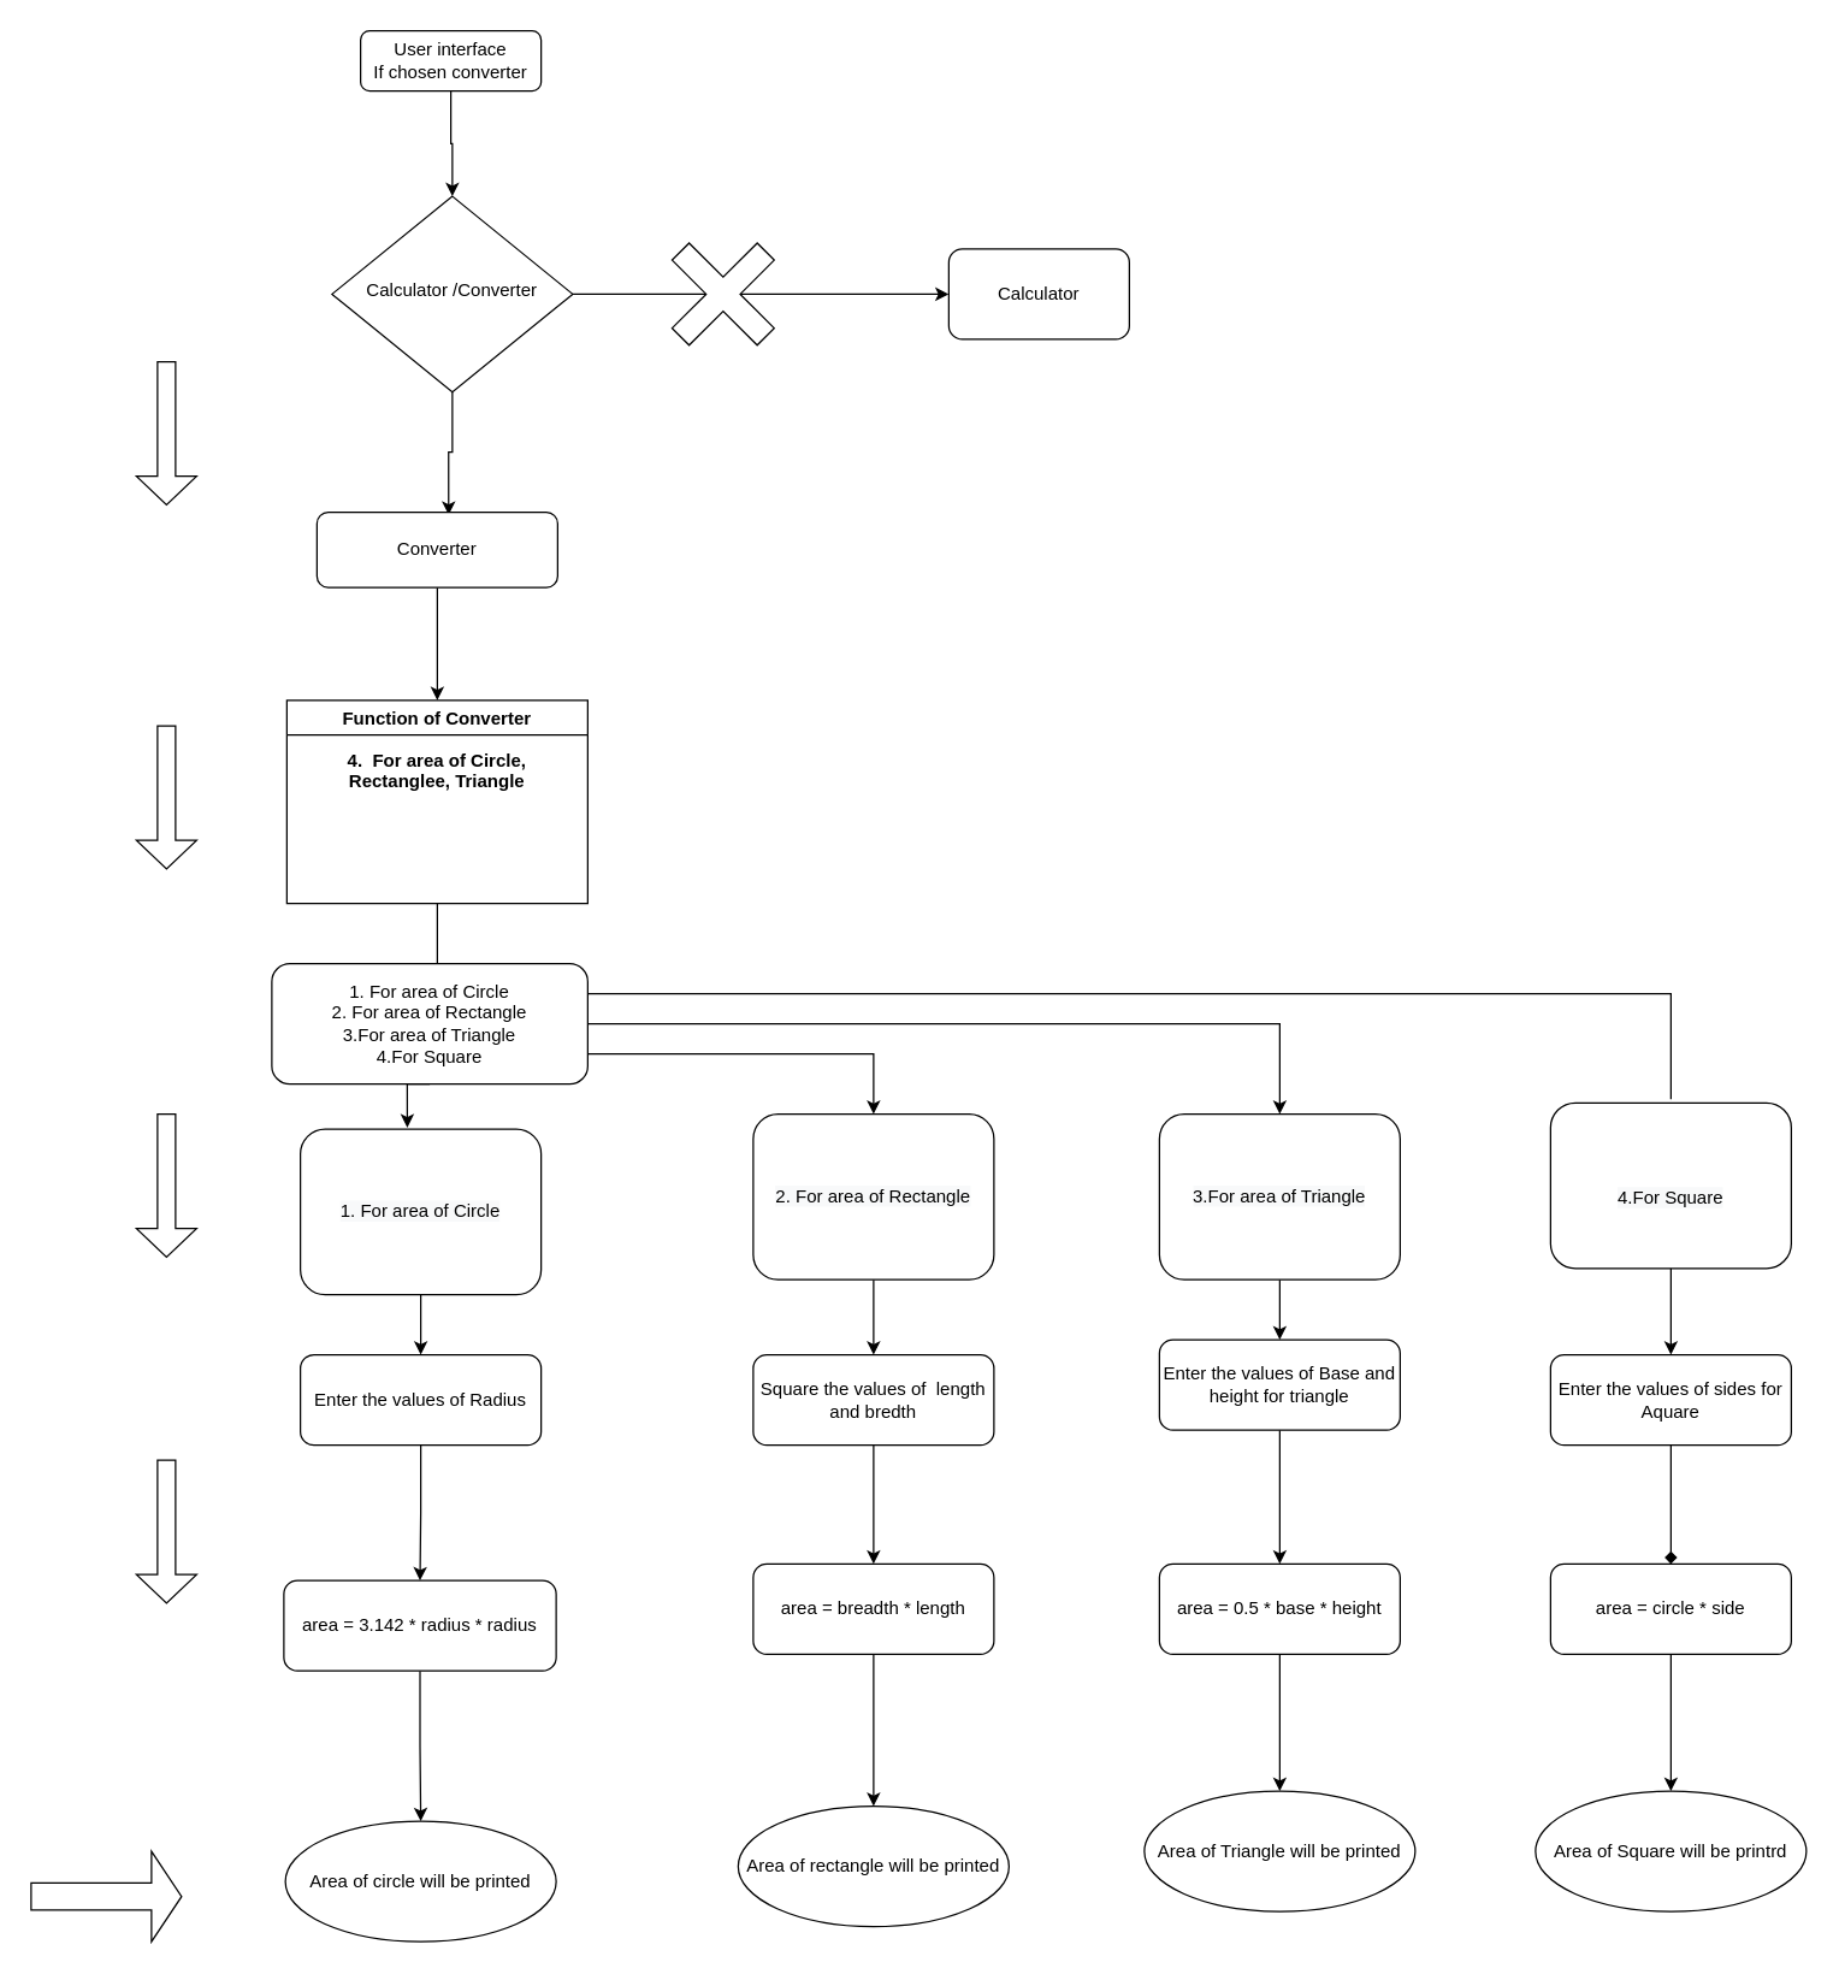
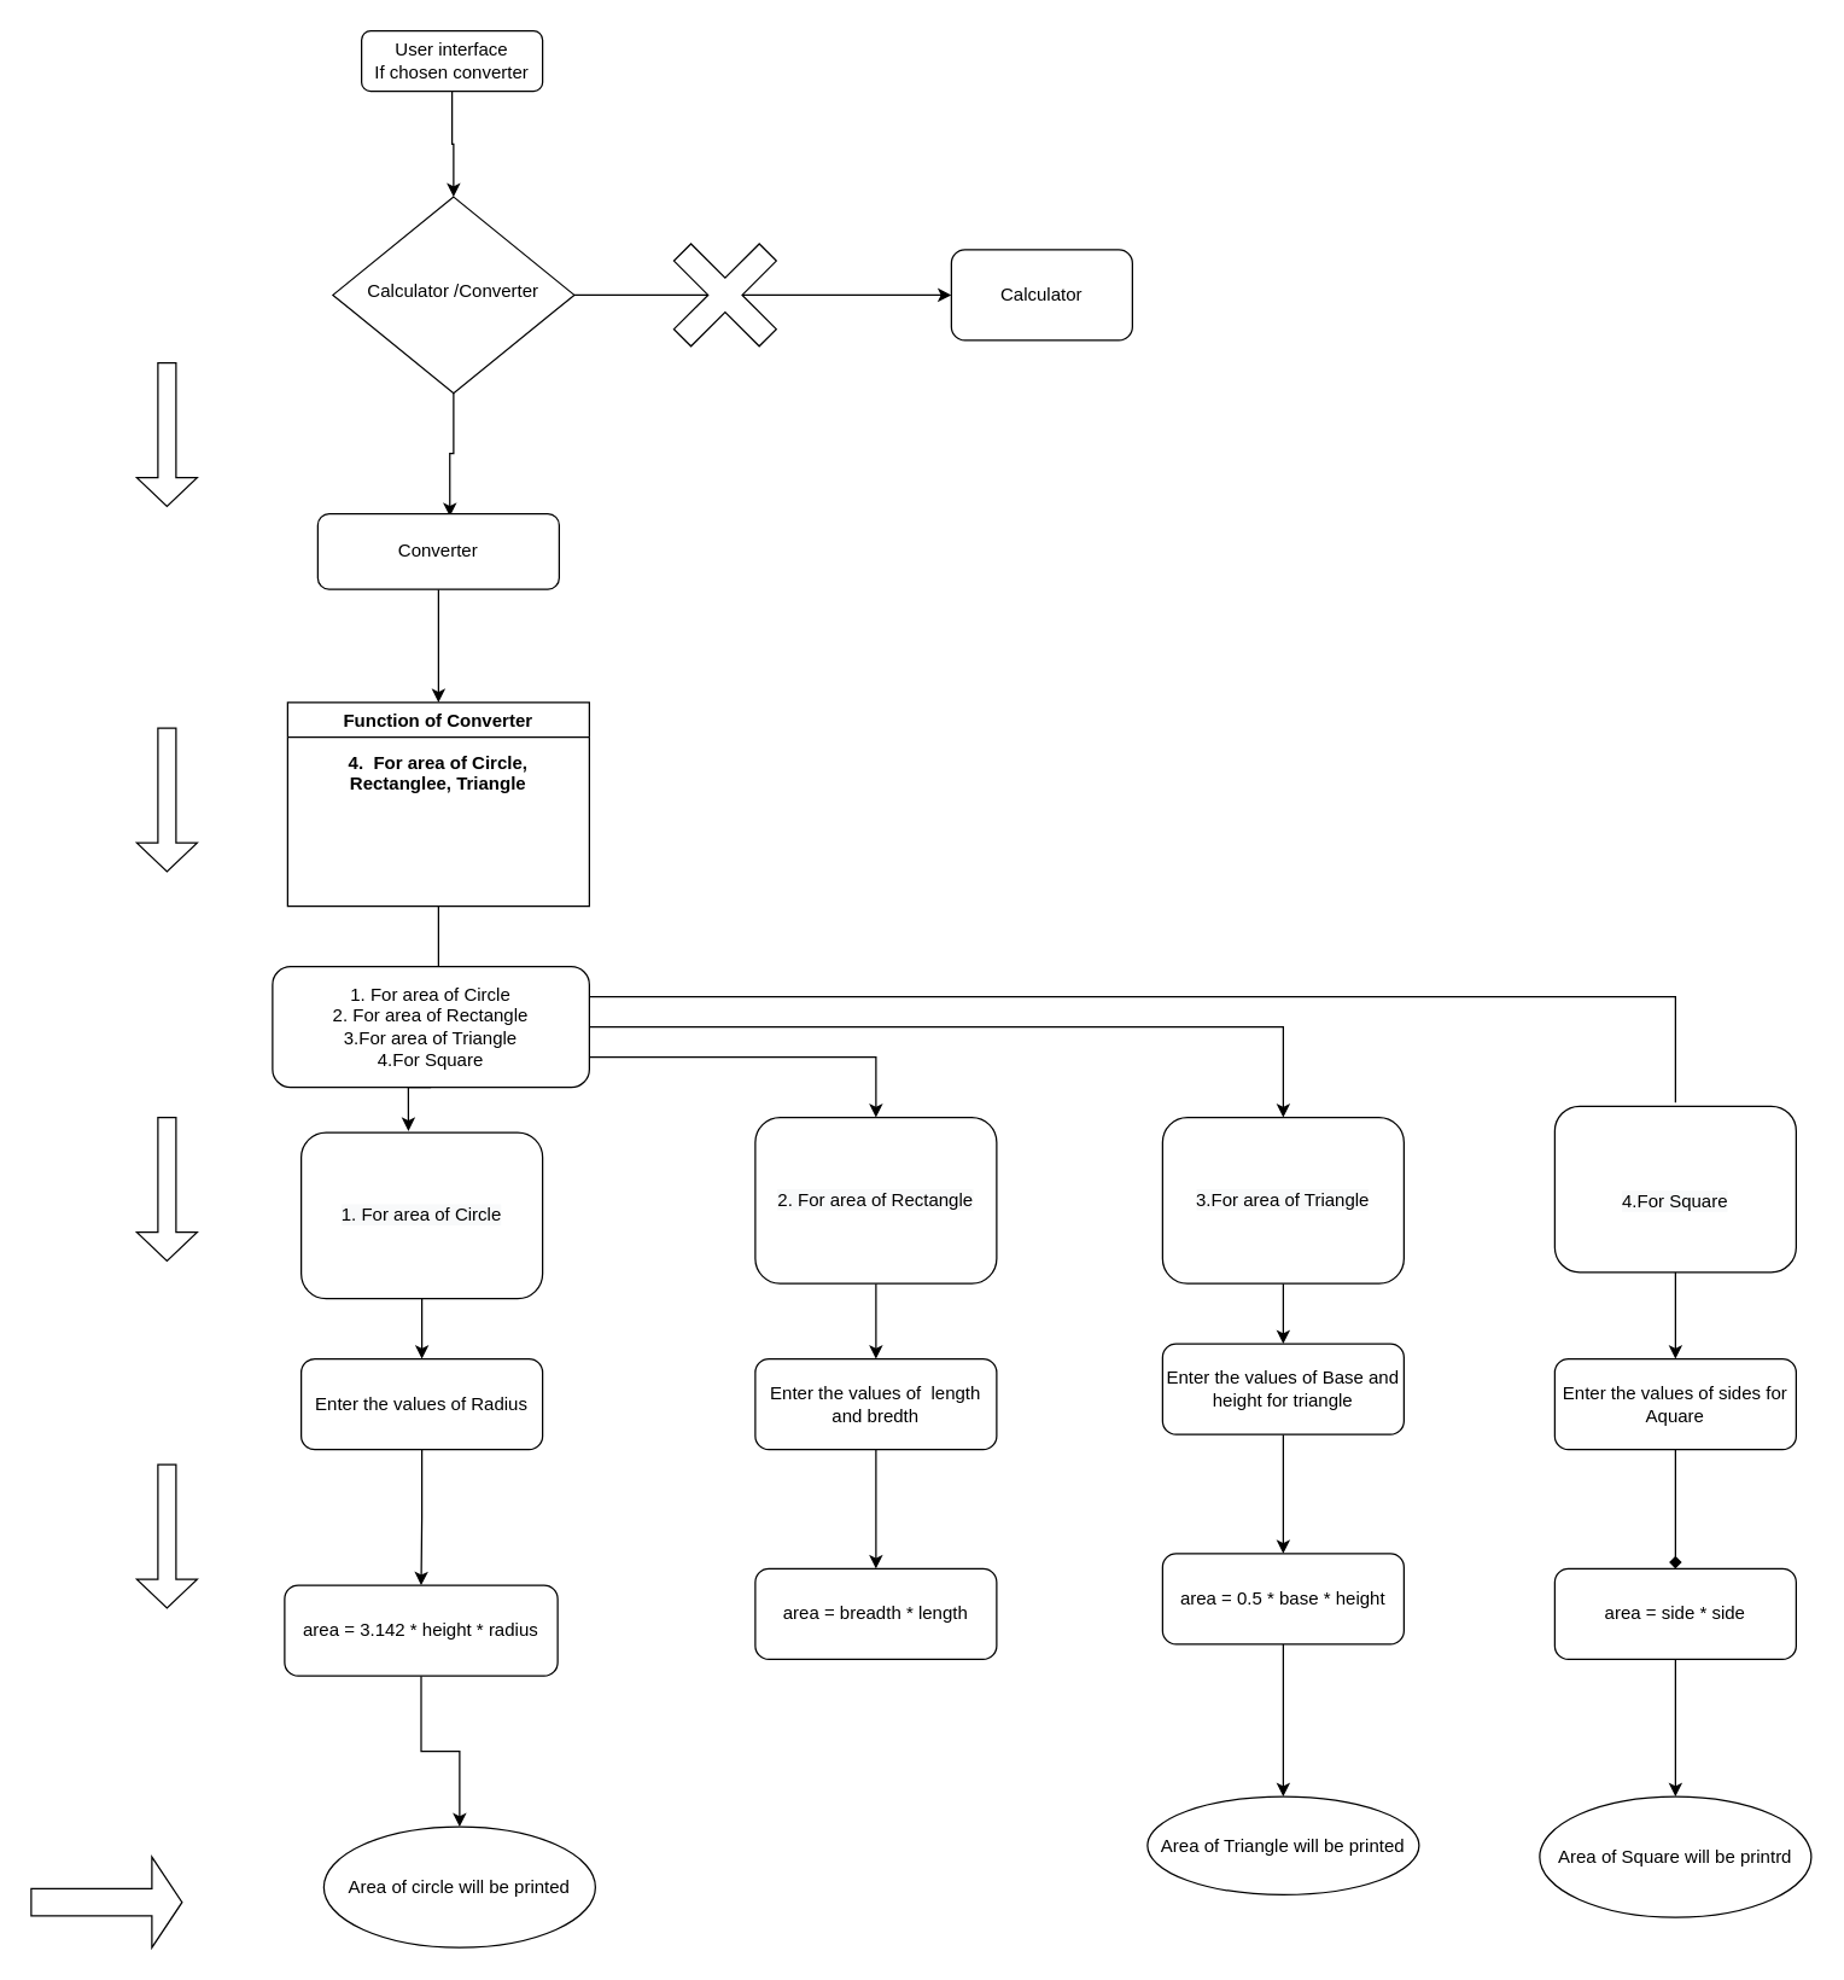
- <mxCell id="36" value="&lt;span&gt;Square the values of&amp;nbsp; length and bredth&lt;/span&gt;" style="rounded=1;whiteSpace=wrap;html=1;" vertex="1" parent="1"><mxGeometry x="500" y="900" width="160" height="60" as="geometry" /></mxCell>
+ <mxCell id="36" value="&lt;span&gt;Enter the values of&amp;nbsp; length and bredth&lt;/span&gt;" style="rounded=1;whiteSpace=wrap;html=1;" vertex="1" parent="1"><mxGeometry x="500" y="900" width="160" height="60" as="geometry" /></mxCell>
- <mxCell id="44" value="area = 0.5 * base * height" style="rounded=1;whiteSpace=wrap;html=1;" vertex="1" parent="1"><mxGeometry x="770" y="1039" width="160" height="60" as="geometry" /></mxCell>
+ <mxCell id="44" value="area = 0.5 * base * height" style="rounded=1;whiteSpace=wrap;html=1;" vertex="1" parent="1"><mxGeometry x="770" y="1029" width="160" height="60" as="geometry" /></mxCell>
- <mxCell id="46" value="area = circle * side" style="rounded=1;whiteSpace=wrap;html=1;" vertex="1" parent="1"><mxGeometry x="1030" y="1039" width="160" height="60" as="geometry" /></mxCell>
+ <mxCell id="46" value="area = side * side" style="rounded=1;whiteSpace=wrap;html=1;" vertex="1" parent="1"><mxGeometry x="1030" y="1039" width="160" height="60" as="geometry" /></mxCell>
- <mxCell id="17" value="area = 3.142 * radius * radius" style="rounded=1;whiteSpace=wrap;html=1;" parent="1" vertex="1"><mxGeometry x="188" y="1050" width="181" height="60" as="geometry" /></mxCell>
+ <mxCell id="17" value="area = 3.142 * height * radius" style="rounded=1;whiteSpace=wrap;html=1;" parent="1" vertex="1"><mxGeometry x="188" y="1050" width="181" height="60" as="geometry" /></mxCell>
- <mxCell id="41" value="" style="edgeStyle=orthogonalEdgeStyle;rounded=0;orthogonalLoop=1;jettySize=auto;html=1;" edge="1" parent="1" source="42" target="47"><mxGeometry relative="1" as="geometry" /></mxCell>
- <mxCell id="48" value="Area of Triangle will be printed" style="ellipse;whiteSpace=wrap;html=1;" vertex="1" parent="1"><mxGeometry x="760" y="1190" width="180" height="80" as="geometry" /></mxCell>
+ <mxCell id="48" value="Area of Triangle will be printed" style="ellipse;whiteSpace=wrap;html=1;" vertex="1" parent="1"><mxGeometry x="760" y="1190" width="180" height="65" as="geometry" /></mxCell>
- <mxCell id="47" value="Area of rectangle will be printed" style="ellipse;whiteSpace=wrap;html=1;" vertex="1" parent="1"><mxGeometry x="490" y="1200" width="180" height="80" as="geometry" /></mxCell>
- <mxCell id="18" value="Area of circle will be printed" style="ellipse;whiteSpace=wrap;html=1;" parent="1" vertex="1"><mxGeometry x="189" y="1210" width="180" height="80" as="geometry" /></mxCell>
+ <mxCell id="18" value="Area of circle will be printed" style="ellipse;whiteSpace=wrap;html=1;" parent="1" vertex="1"><mxGeometry x="214" y="1210" width="180" height="80" as="geometry" /></mxCell>
